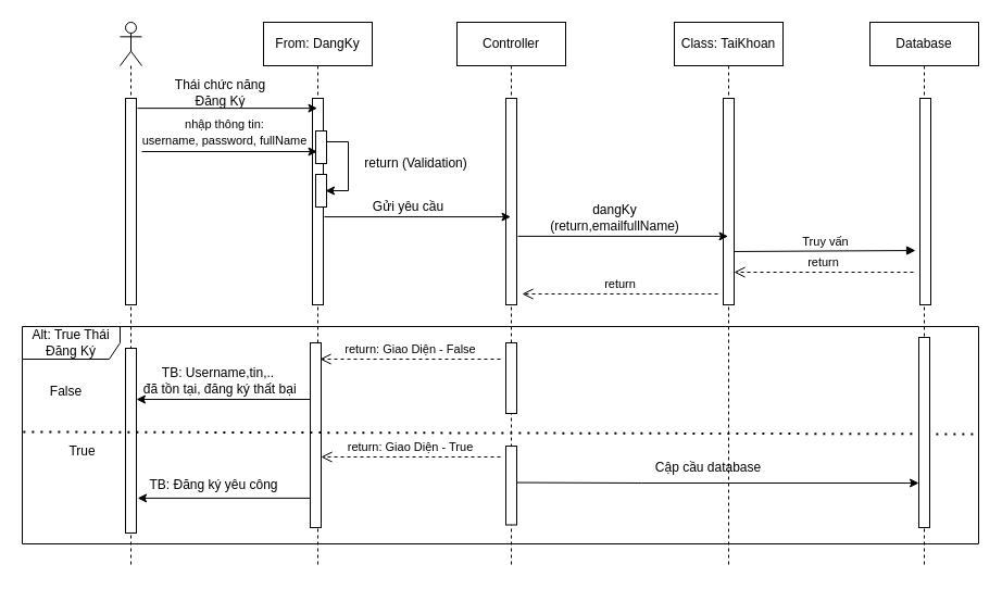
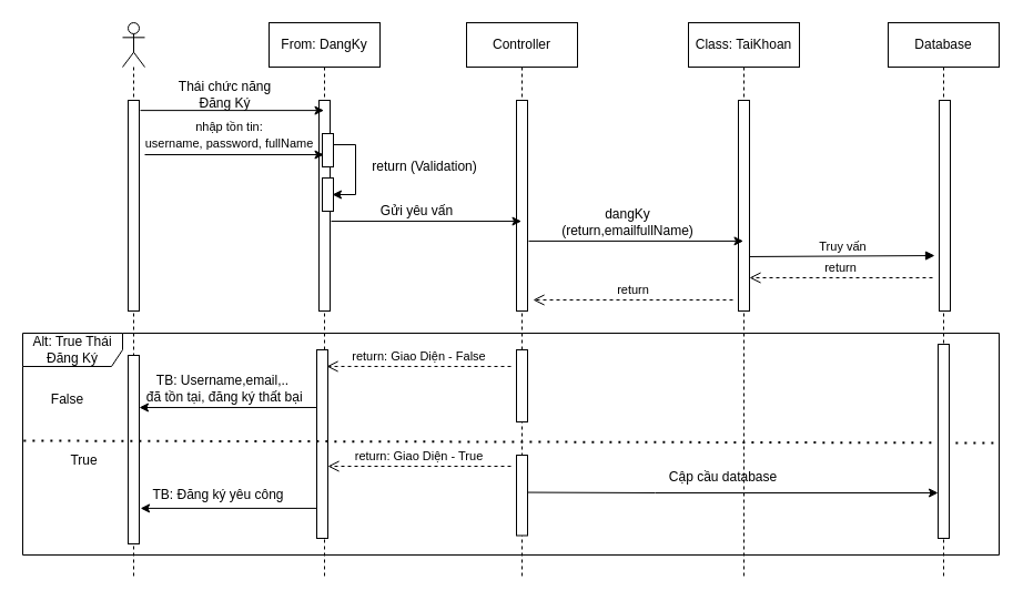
- <mxCell id="16" value="&lt;font style=&quot;font-size: 11px&quot;&gt;nhập thông tin:&lt;br&gt;username, password, fullName&lt;/font&gt;" style="text;html=1;align=center;verticalAlign=middle;resizable=0;points=[];autosize=1;" vertex="1" parent="1"><mxGeometry x="121" y="106" width="170" height="30" as="geometry" /></mxCell>
+ <mxCell id="16" value="&lt;font style=&quot;font-size: 11px&quot;&gt;nhập tồn tin:&lt;br&gt;username, password, fullName&lt;/font&gt;" style="text;html=1;align=center;verticalAlign=middle;resizable=0;points=[];autosize=1;" vertex="1" parent="1"><mxGeometry x="121" y="106" width="170" height="30" as="geometry" /></mxCell>
- <mxCell id="21" value="Gửi yêu cầu" style="text;html=1;align=center;verticalAlign=middle;resizable=0;points=[];autosize=1;" vertex="1" parent="1"><mxGeometry x="335" y="180" width="80" height="20" as="geometry" /></mxCell>
+ <mxCell id="21" value="Gửi yêu vấn" style="text;html=1;align=center;verticalAlign=middle;resizable=0;points=[];autosize=1;" vertex="1" parent="1"><mxGeometry x="335" y="180" width="80" height="20" as="geometry" /></mxCell>
- <mxCell id="38" value="TB: Username,tin,..&lt;br&gt;&amp;nbsp;đã tồn tại, đăng ký thất bại" style="text;html=1;align=center;verticalAlign=middle;resizable=0;points=[];autosize=1;" vertex="1" parent="1"><mxGeometry x="120" y="335" width="160" height="30" as="geometry" /></mxCell>
+ <mxCell id="38" value="TB: Username,email,..&lt;br&gt;&amp;nbsp;đã tồn tại, đăng ký thất bại" style="text;html=1;align=center;verticalAlign=middle;resizable=0;points=[];autosize=1;" vertex="1" parent="1"><mxGeometry x="120" y="335" width="160" height="30" as="geometry" /></mxCell>
